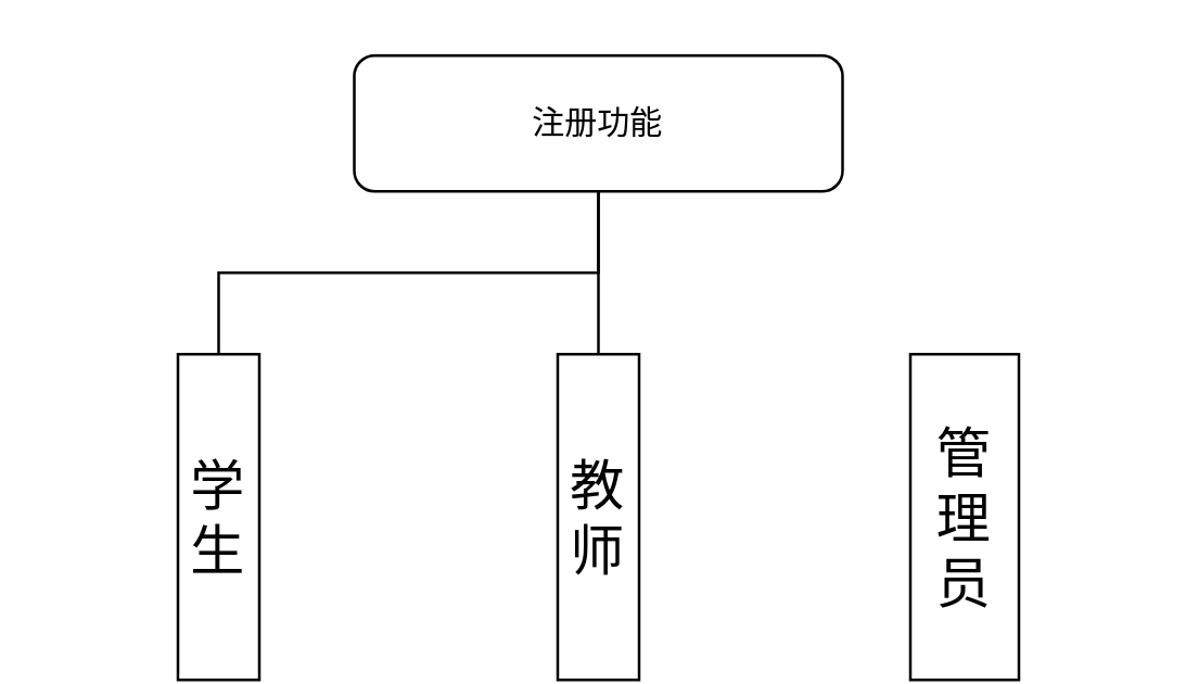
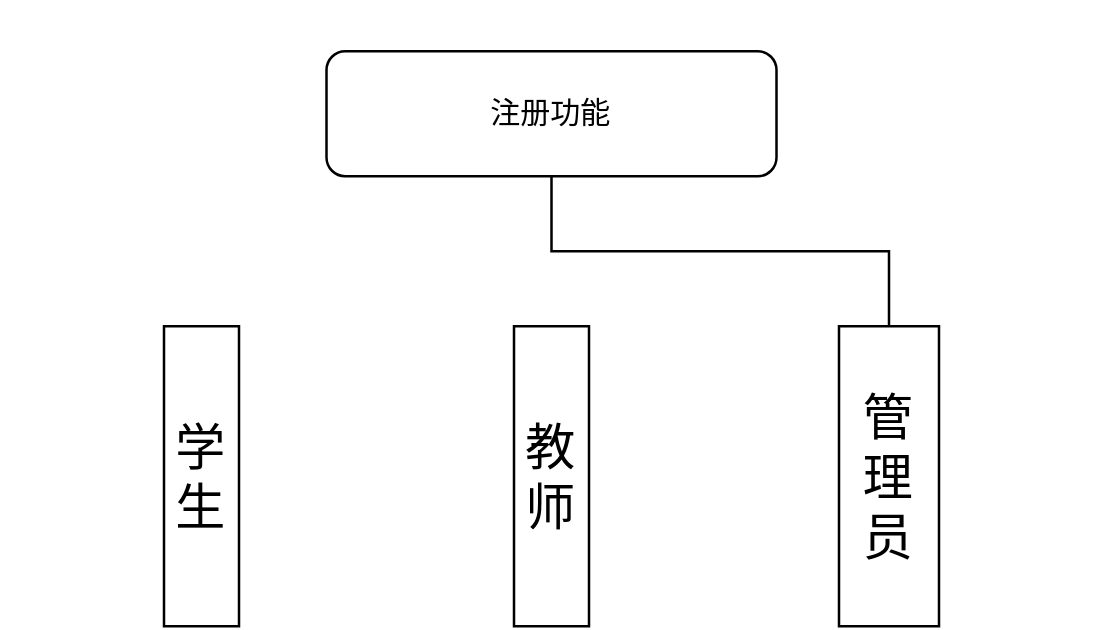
- <mxCell id="4" style="edgeStyle=orthogonalEdgeStyle;rounded=0;orthogonalLoop=1;jettySize=auto;html=1;exitX=0.5;exitY=1;exitDx=0;exitDy=0;entryX=0;entryY=0.5;entryDx=0;entryDy=0;fontSize=20;endArrow=none;endFill=0;" edge="1" parent="1" source="5" target="6"><mxGeometry relative="1" as="geometry" /></mxCell>
+ <mxCell id="3" style="edgeStyle=orthogonalEdgeStyle;rounded=0;orthogonalLoop=1;jettySize=auto;html=1;exitX=0.5;exitY=1;exitDx=0;exitDy=0;entryX=0;entryY=0.5;entryDx=0;entryDy=0;fontSize=20;endArrow=none;endFill=0;" edge="1" parent="1" source="5" target="8"><mxGeometry relative="1" as="geometry" /></mxCell>
- <mxCell id="2" style="edgeStyle=orthogonalEdgeStyle;rounded=0;orthogonalLoop=1;jettySize=auto;html=1;entryX=0;entryY=0.5;entryDx=0;entryDy=0;fontSize=20;endArrow=none;endFill=0;" edge="1" parent="1" source="5" target="7"><mxGeometry relative="1" as="geometry" /></mxCell>
